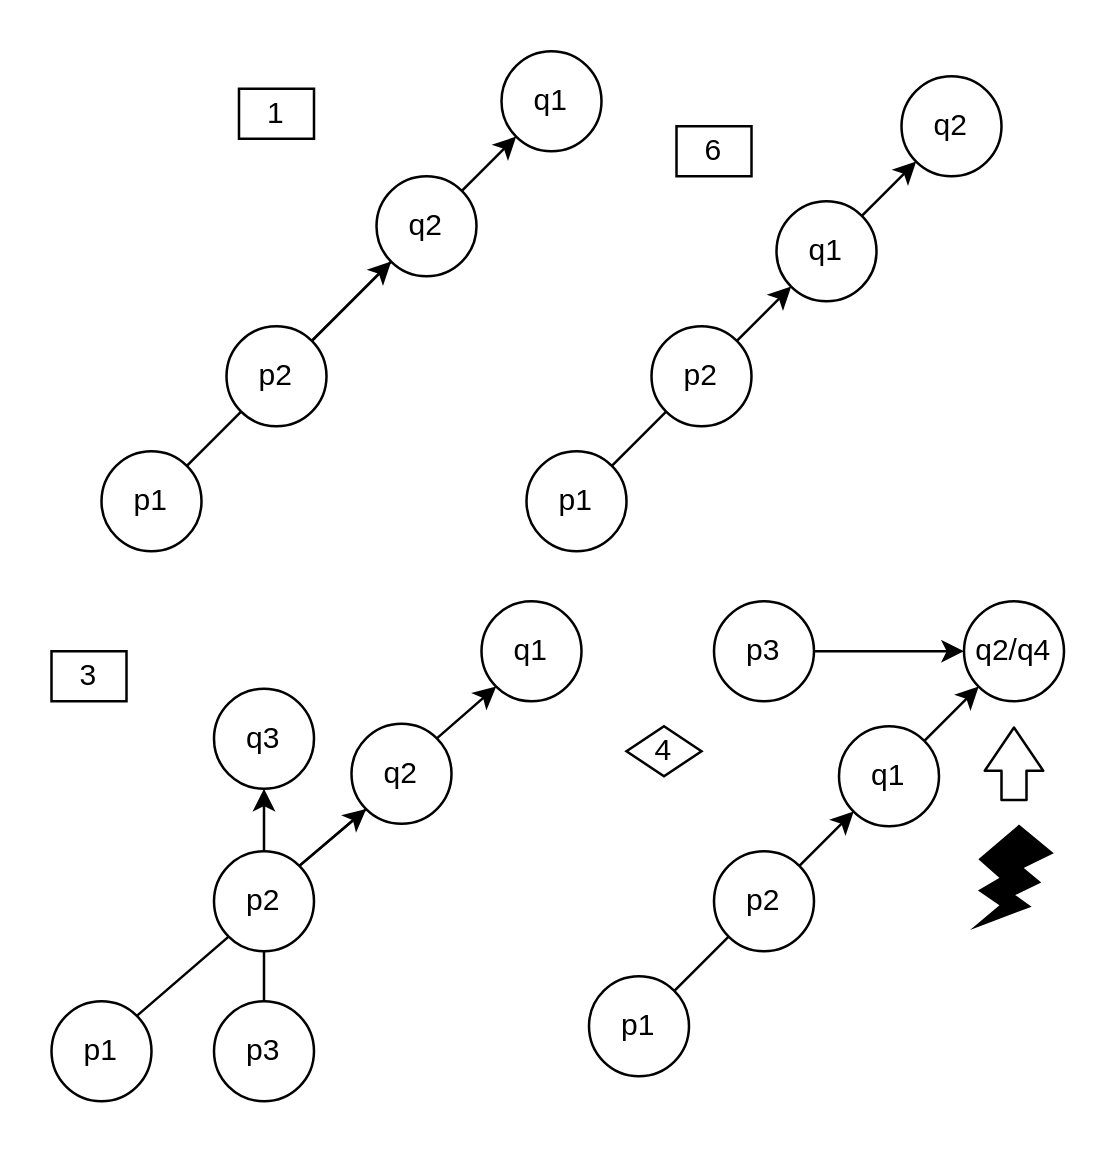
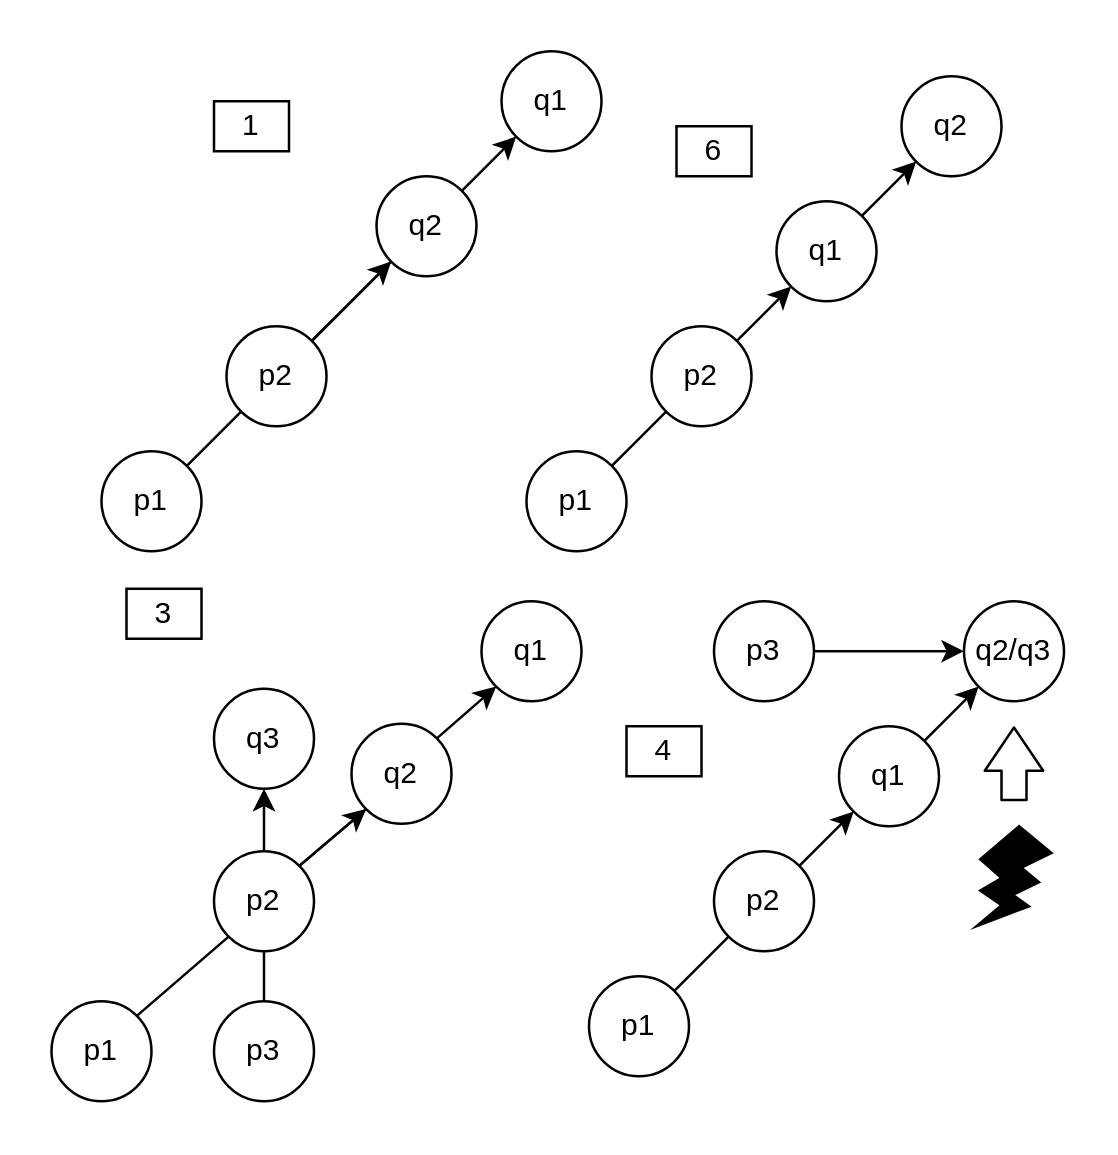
- <mxCell id="10" value="1" style="rounded=0;whiteSpace=wrap;html=1;" parent="1" vertex="1"><mxGeometry x="95" y="35" width="30" height="20" as="geometry" /></mxCell>
+ <mxCell id="10" value="1" style="rounded=0;whiteSpace=wrap;html=1;" parent="1" vertex="1"><mxGeometry x="85" y="40" width="30" height="20" as="geometry" /></mxCell>
- <mxCell id="21" value="q2/q4" style="ellipse;whiteSpace=wrap;html=1;aspect=fixed;" parent="1" vertex="1"><mxGeometry x="385" y="240" width="40" height="40" as="geometry" /></mxCell>
+ <mxCell id="21" value="q2/q3" style="ellipse;whiteSpace=wrap;html=1;aspect=fixed;" parent="1" vertex="1"><mxGeometry x="385" y="240" width="40" height="40" as="geometry" /></mxCell>
- <mxCell id="38" value="3" style="rounded=0;whiteSpace=wrap;html=1;" parent="1" vertex="1"><mxGeometry x="20" y="260" width="30" height="20" as="geometry" /></mxCell>
+ <mxCell id="38" value="3" style="rounded=0;whiteSpace=wrap;html=1;" parent="1" vertex="1"><mxGeometry x="50" y="235" width="30" height="20" as="geometry" /></mxCell>
- <mxCell id="24" value="4" style="rhombus;whiteSpace=wrap;html=1;" parent="1" vertex="1"><mxGeometry x="250" y="290" width="30" height="20" as="geometry" /></mxCell>
+ <mxCell id="24" value="4" style="rounded=0;whiteSpace=wrap;html=1;" parent="1" vertex="1"><mxGeometry x="250" y="290" width="30" height="20" as="geometry" /></mxCell>
